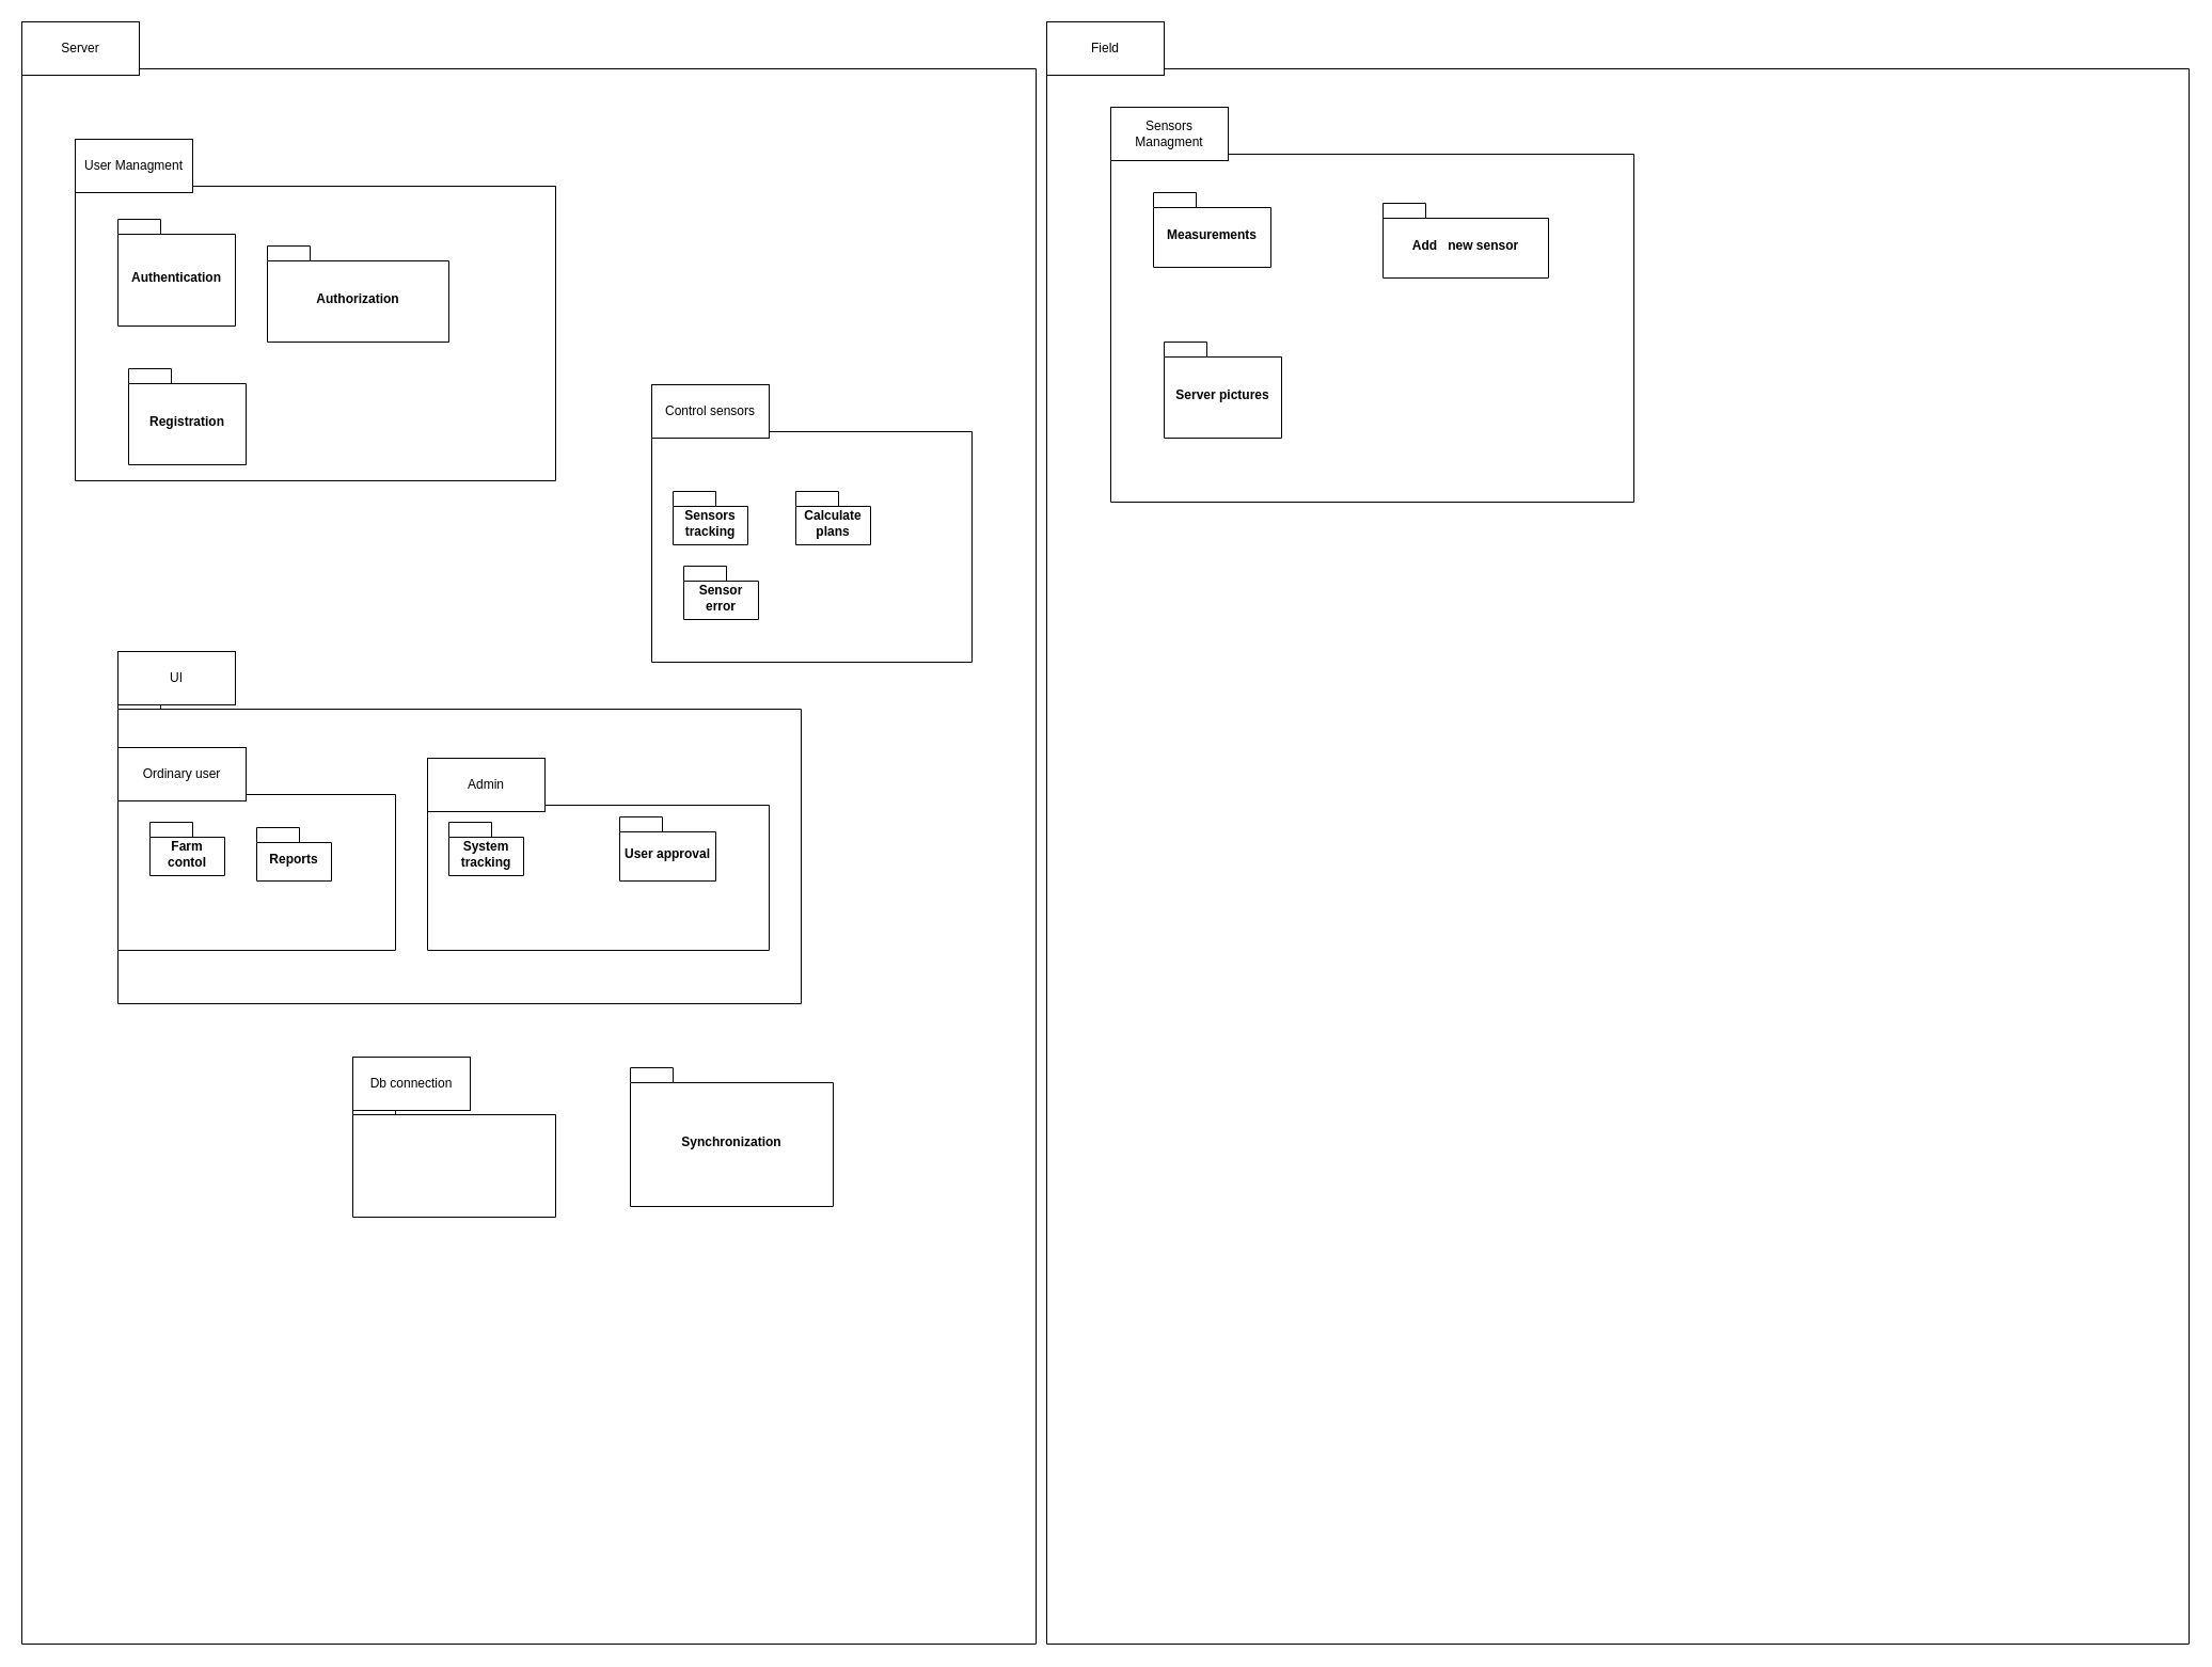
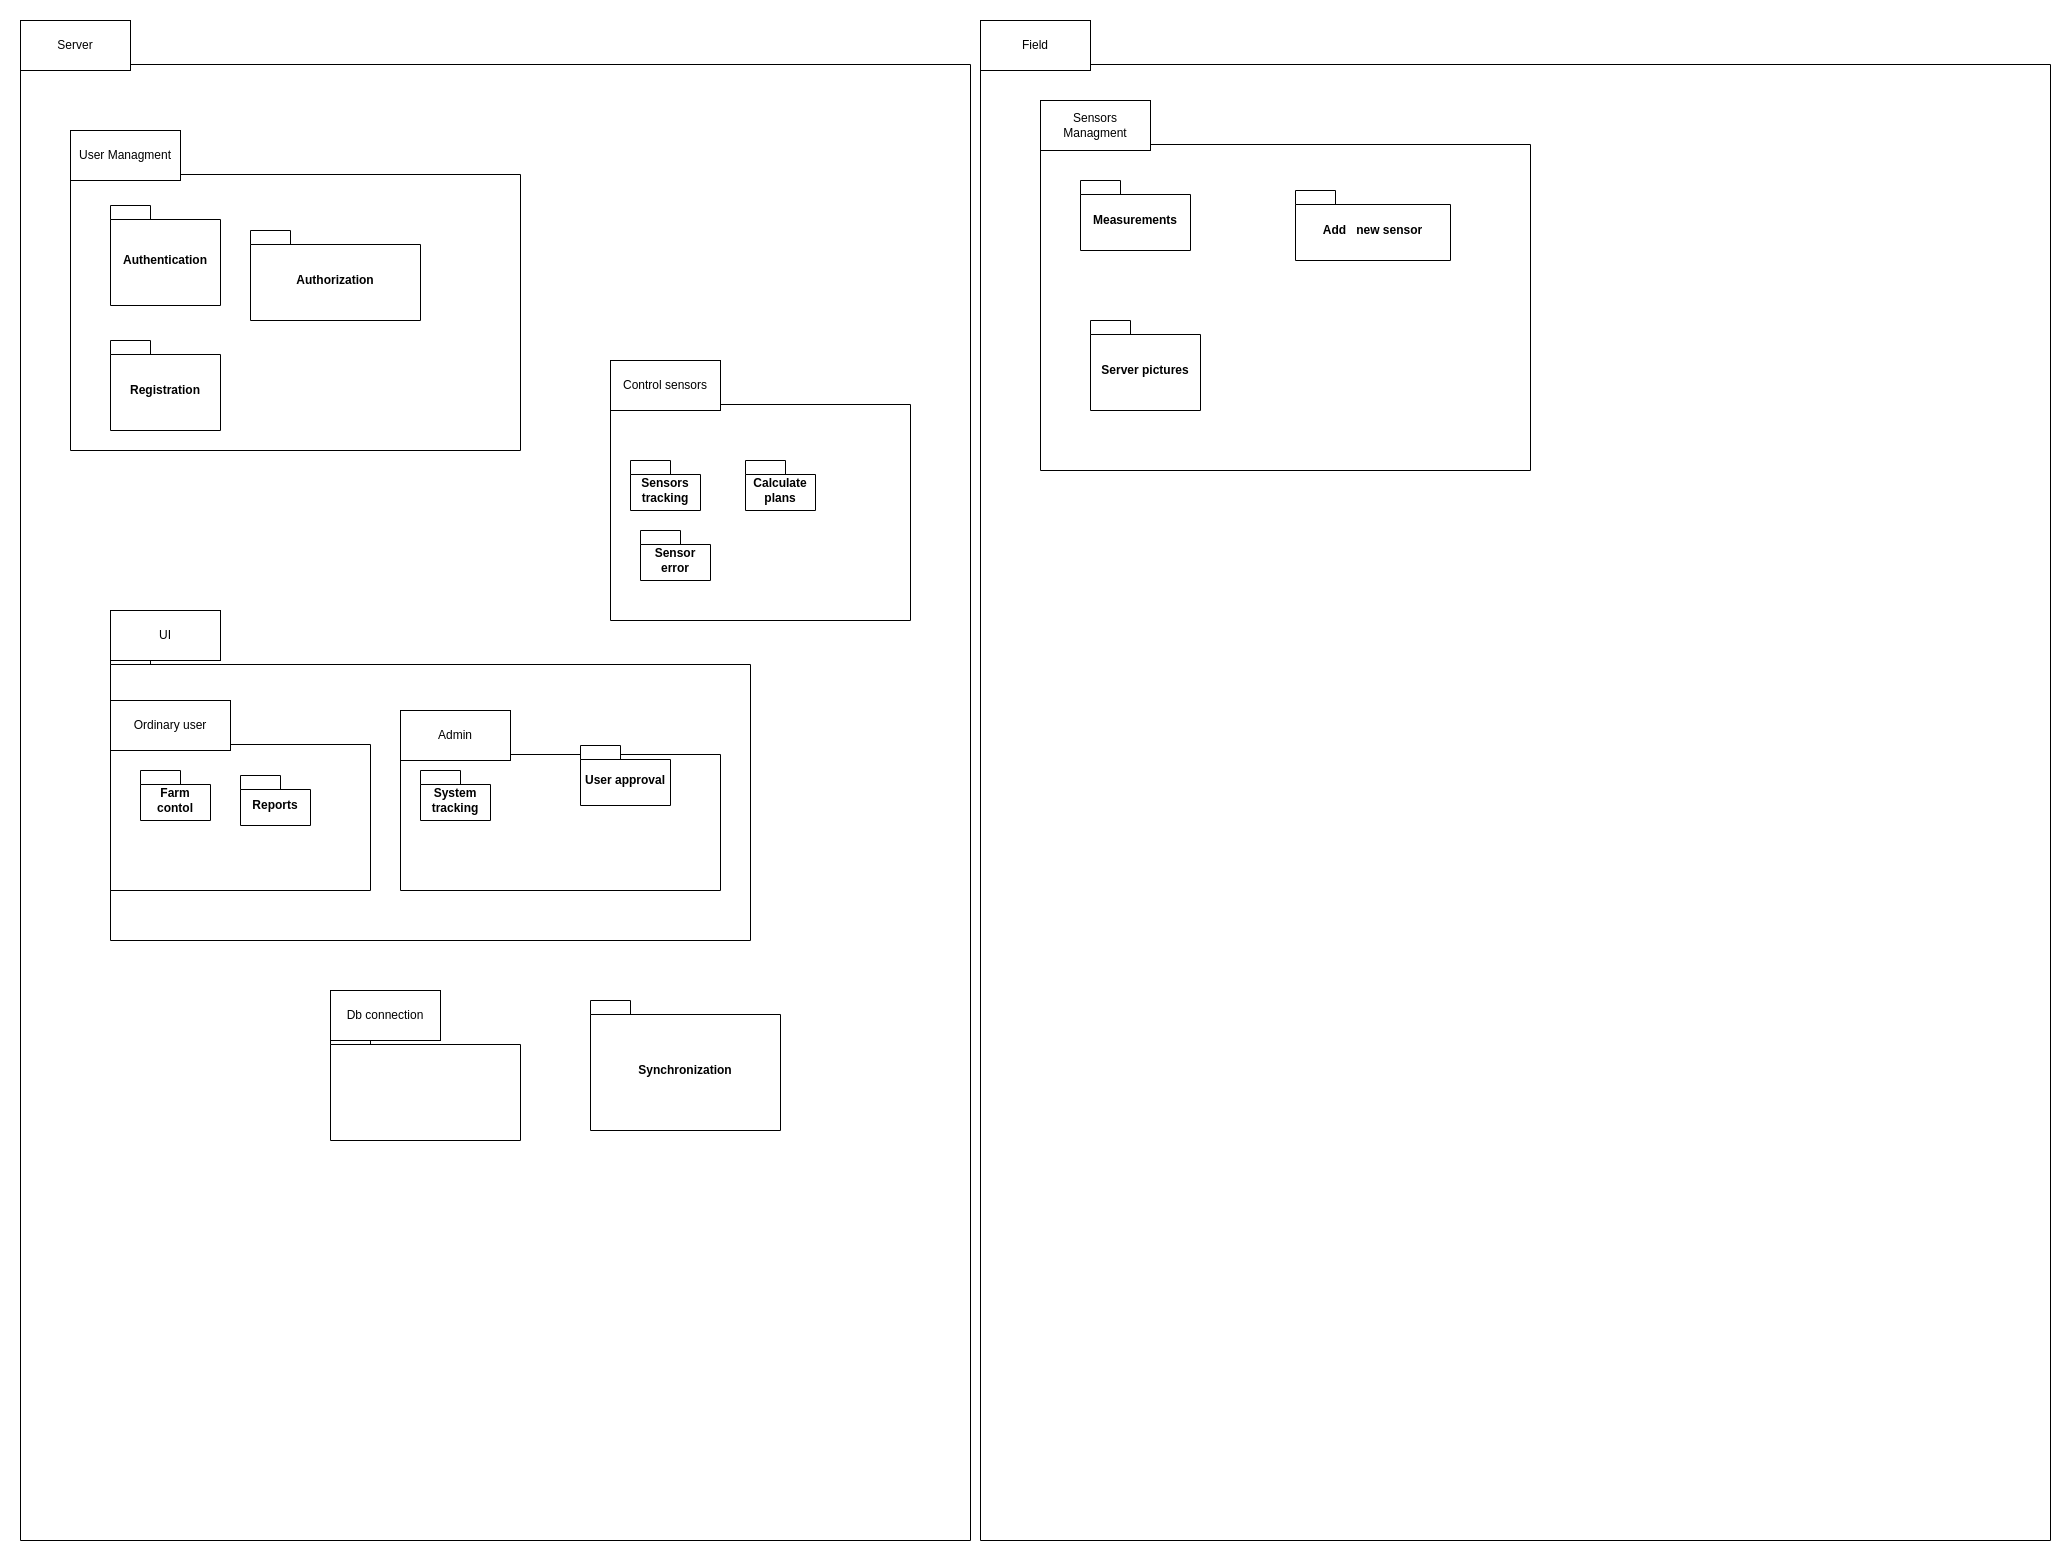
- <mxCell id="22" value="Registration" style="shape=folder;fontStyle=1;spacingTop=10;tabWidth=40;tabHeight=14;tabPosition=left;html=1;whiteSpace=wrap;" vertex="1" parent="1"><mxGeometry x="120" y="345" width="110" height="90" as="geometry" /></mxCell>
+ <mxCell id="22" value="Registration" style="shape=folder;fontStyle=1;spacingTop=10;tabWidth=40;tabHeight=14;tabPosition=left;html=1;whiteSpace=wrap;" vertex="1" parent="1"><mxGeometry x="110" y="340" width="110" height="90" as="geometry" /></mxCell>
- <mxCell id="17" value="User approval" style="shape=folder;fontStyle=1;spacingTop=10;tabWidth=40;tabHeight=14;tabPosition=left;html=1;whiteSpace=wrap;" vertex="1" parent="1"><mxGeometry x="580" y="765" width="90" height="60" as="geometry" /></mxCell>
+ <mxCell id="17" value="User approval" style="shape=folder;fontStyle=1;spacingTop=10;tabWidth=40;tabHeight=14;tabPosition=left;html=1;whiteSpace=wrap;" vertex="1" parent="1"><mxGeometry x="580" y="745" width="90" height="60" as="geometry" /></mxCell>
